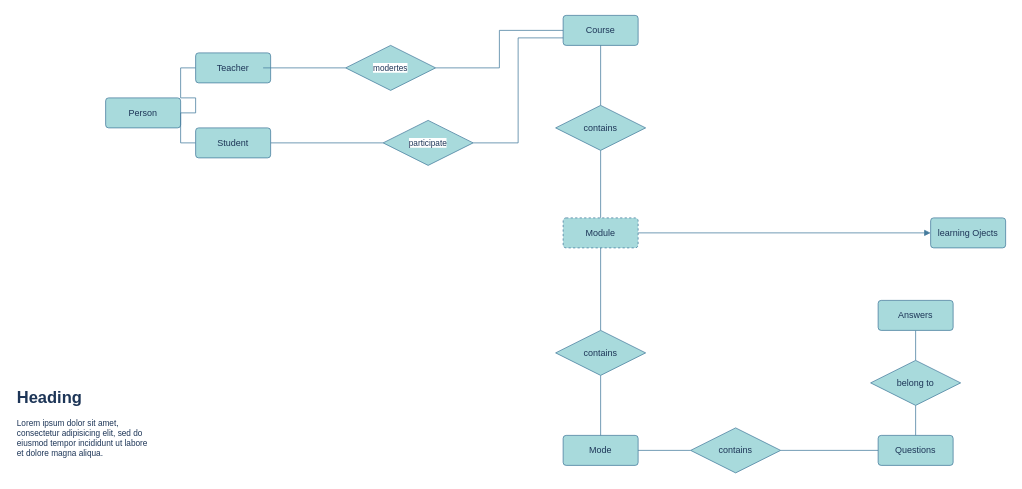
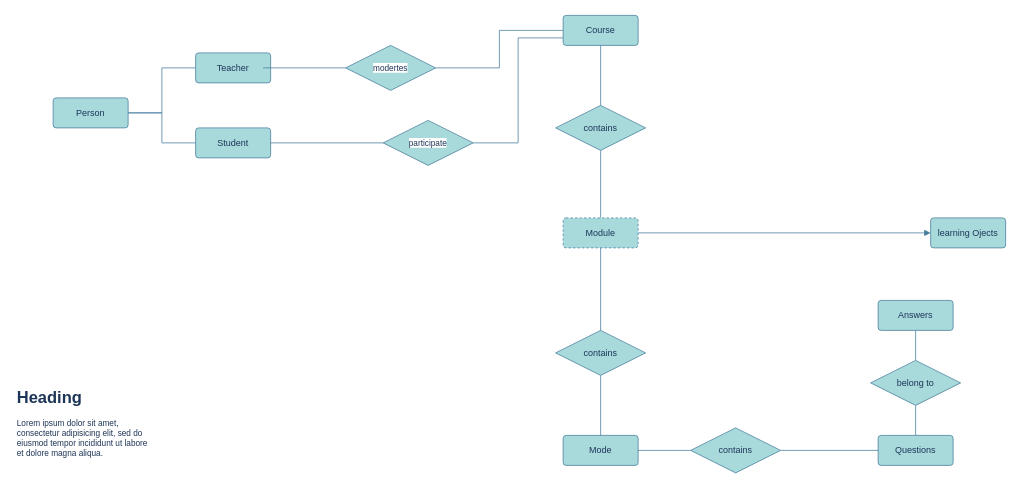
- <mxCell id="14" value="Person" style="rounded=1;arcSize=10;whiteSpace=wrap;html=1;align=center;labelBackgroundColor=none;fillColor=#A8DADC;strokeColor=#457B9D;fontColor=#1D3557;" vertex="1" parent="1"><mxGeometry x="140" y="130" width="100" height="40" as="geometry" /></mxCell>
+ <mxCell id="14" value="Person" style="rounded=1;arcSize=10;whiteSpace=wrap;html=1;align=center;labelBackgroundColor=none;fillColor=#A8DADC;strokeColor=#457B9D;fontColor=#1D3557;" vertex="1" parent="1"><mxGeometry x="70" y="130" width="100" height="40" as="geometry" /></mxCell>
